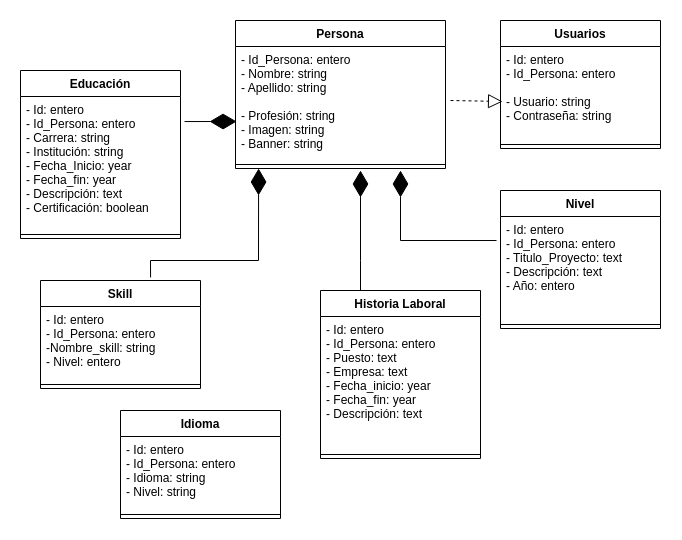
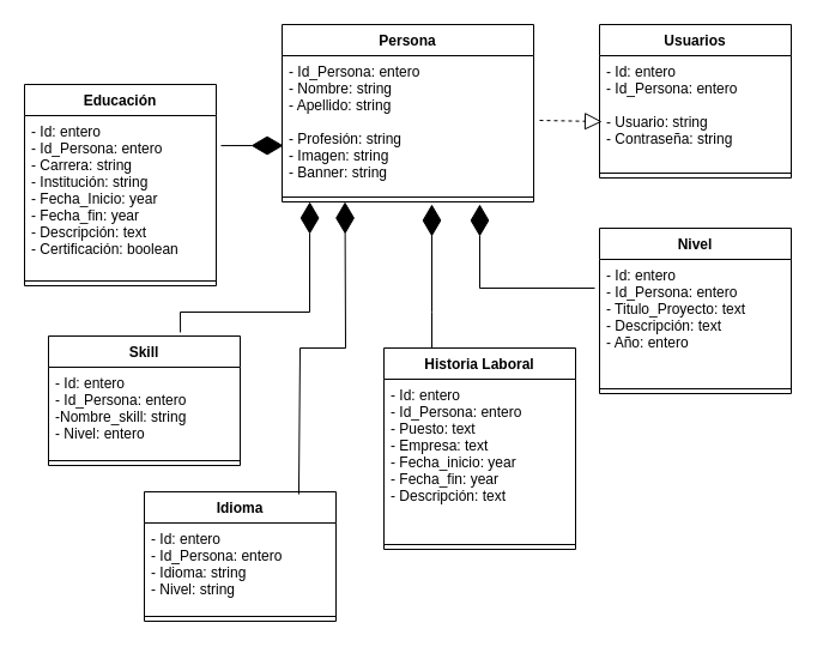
+ <mxCell id="28" value="" style="endArrow=diamondThin;endFill=1;endSize=24;html=1;rounded=0;exitX=0.806;exitY=0.019;exitDx=0;exitDy=0;exitPerimeter=0;entryX=0.25;entryY=1;entryDx=0;entryDy=0;" edge="1" parent="1" source="21" target="2"><mxGeometry width="160" relative="1" as="geometry"><mxPoint x="290" y="170" as="sourcePoint" /><mxPoint x="340" y="170" as="targetPoint" /><Array as="points"><mxPoint x="250" y="290" /><mxPoint x="288" y="290" /></Array></mxGeometry></mxCell>
